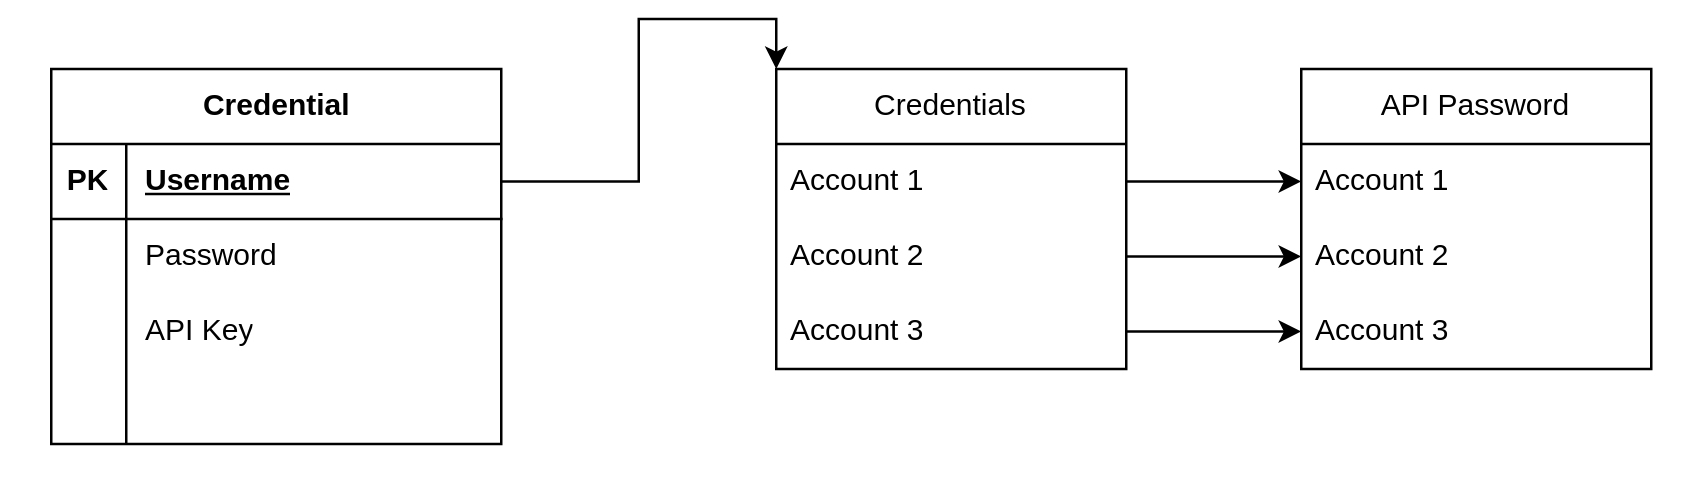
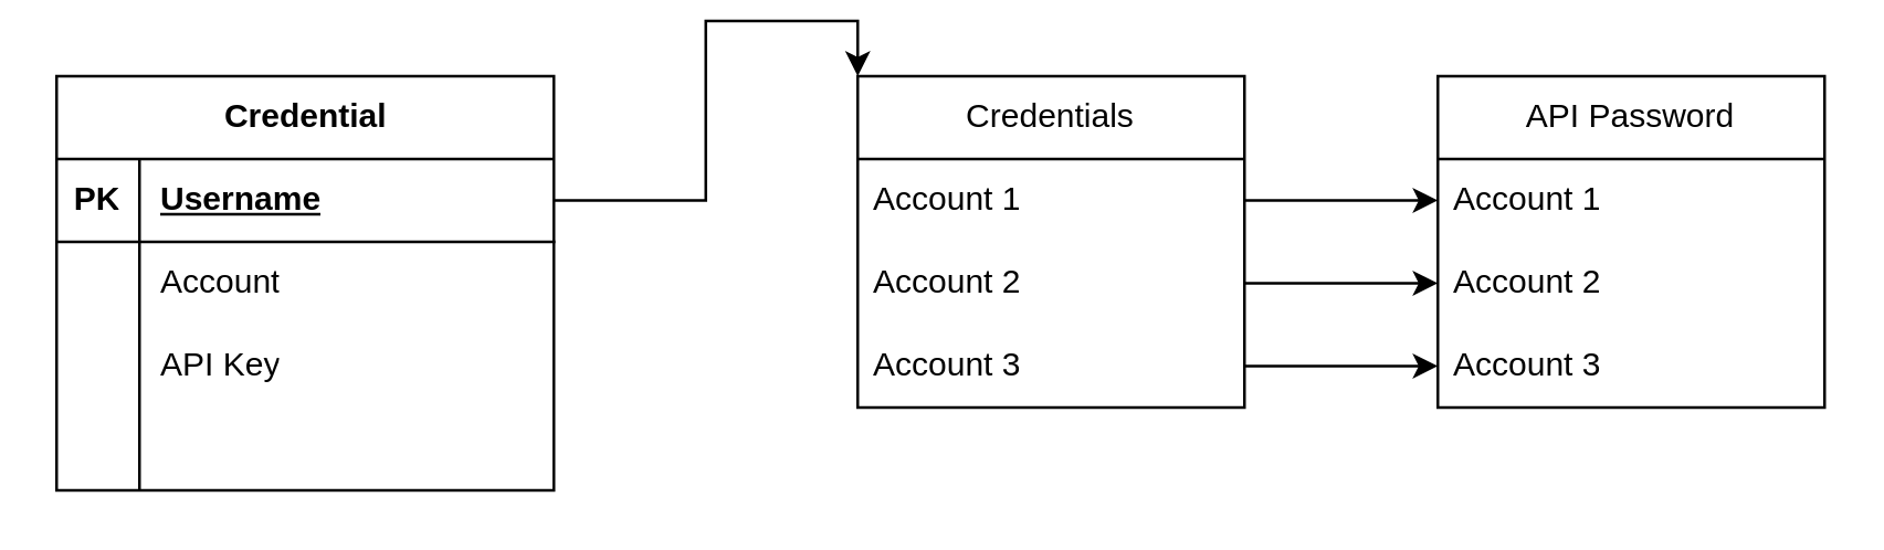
- <mxCell id="16" value="Password" style="shape=partialRectangle;connectable=0;fillColor=none;top=0;left=0;bottom=0;right=0;align=left;spacingLeft=6;overflow=hidden;whiteSpace=wrap;html=1;" vertex="1" parent="14"><mxGeometry x="30" width="150" height="30" as="geometry"><mxRectangle width="150" height="30" as="alternateBounds" /></mxGeometry></mxCell>
+ <mxCell id="16" value="Account" style="shape=partialRectangle;connectable=0;fillColor=none;top=0;left=0;bottom=0;right=0;align=left;spacingLeft=6;overflow=hidden;whiteSpace=wrap;html=1;" vertex="1" parent="14"><mxGeometry x="30" width="150" height="30" as="geometry"><mxRectangle width="150" height="30" as="alternateBounds" /></mxGeometry></mxCell>
